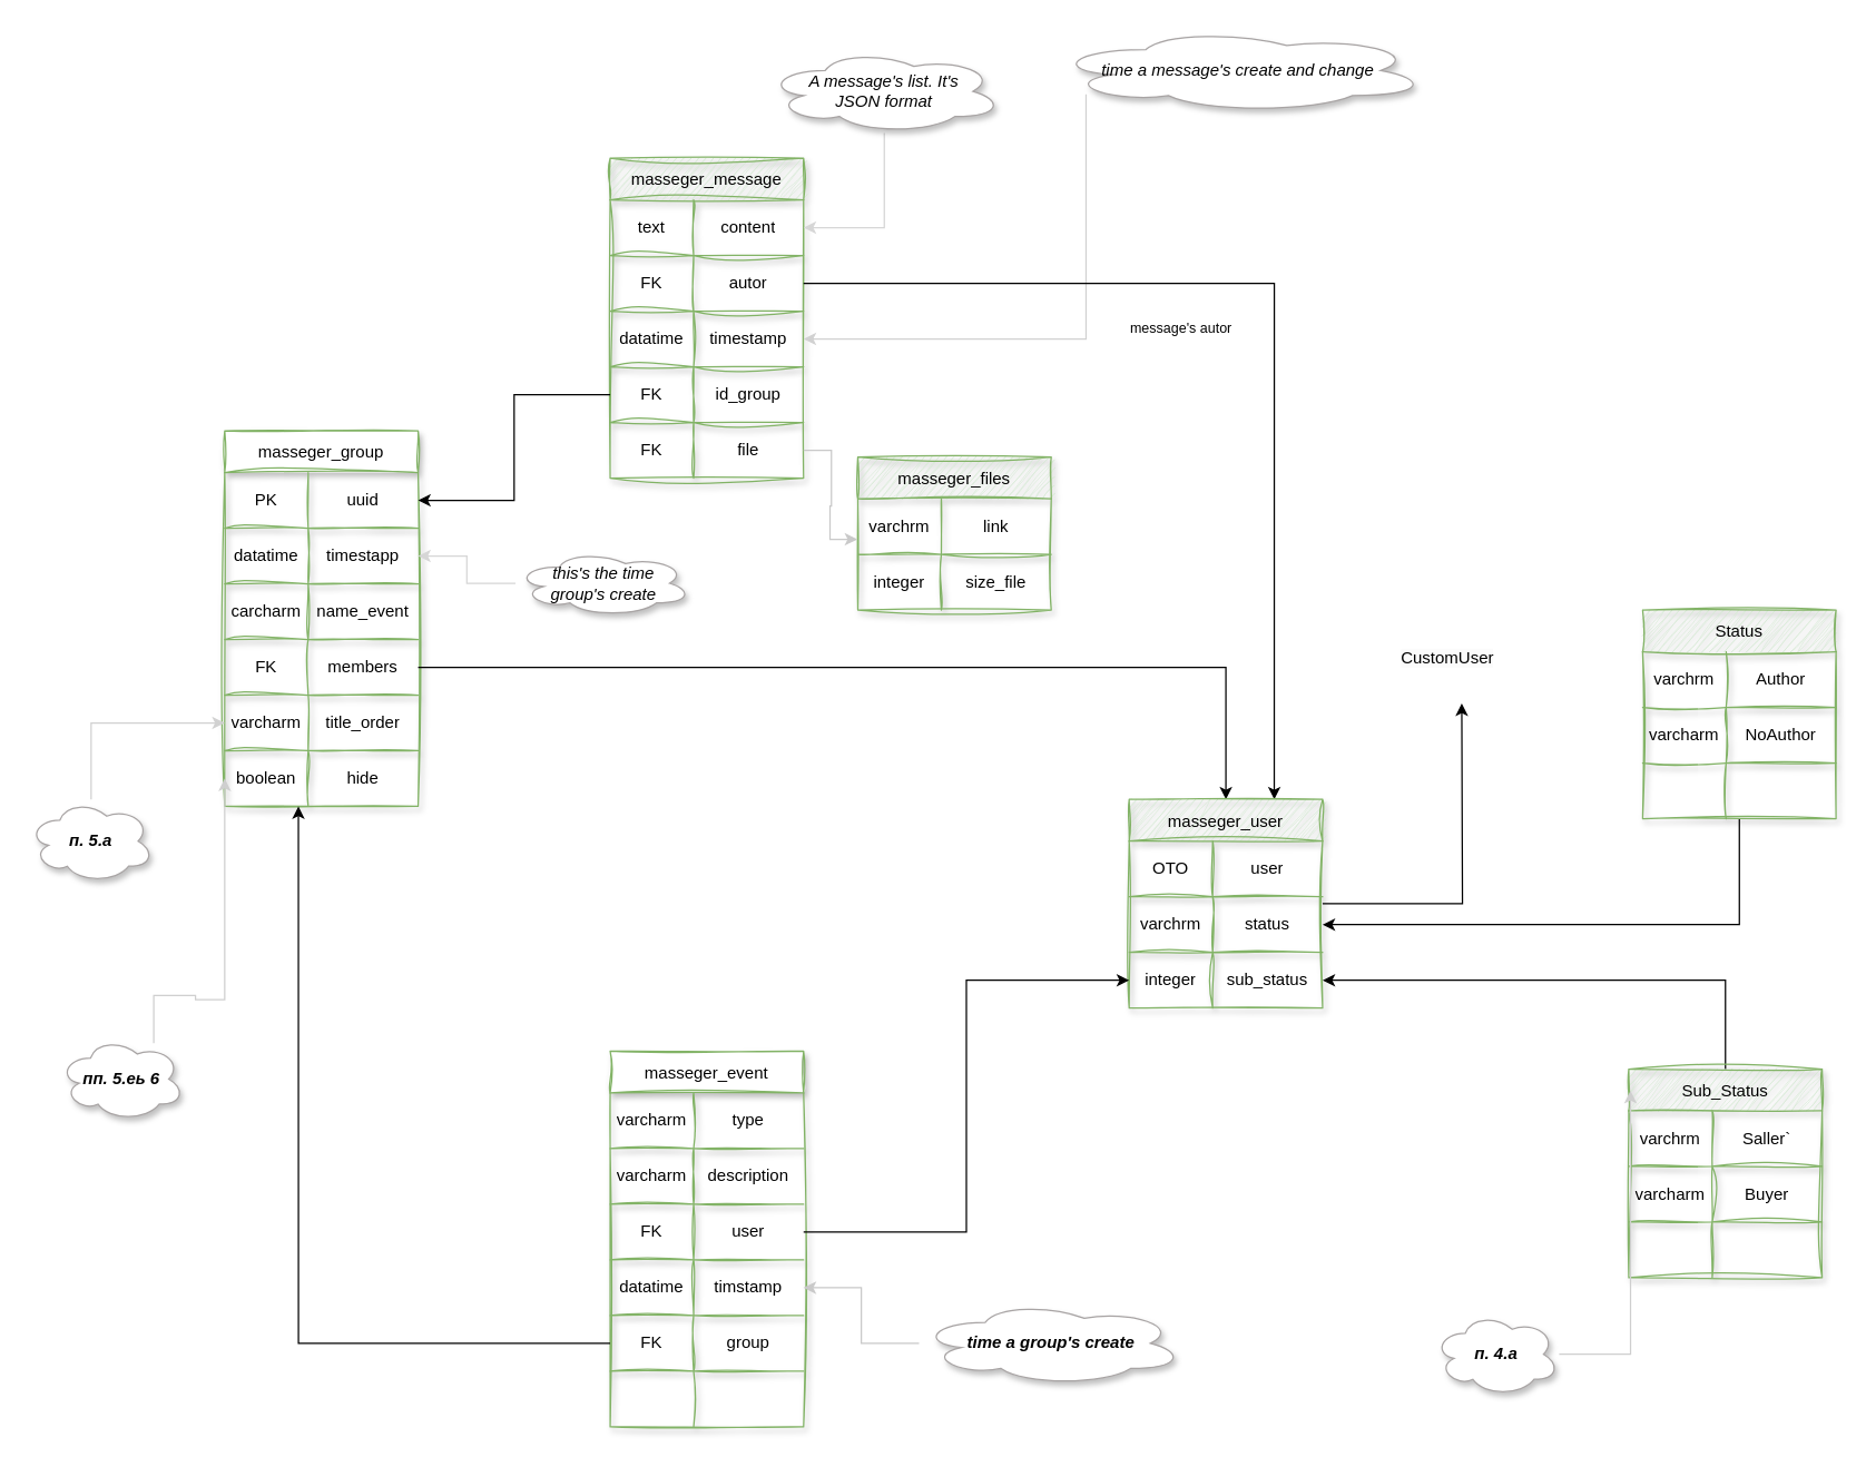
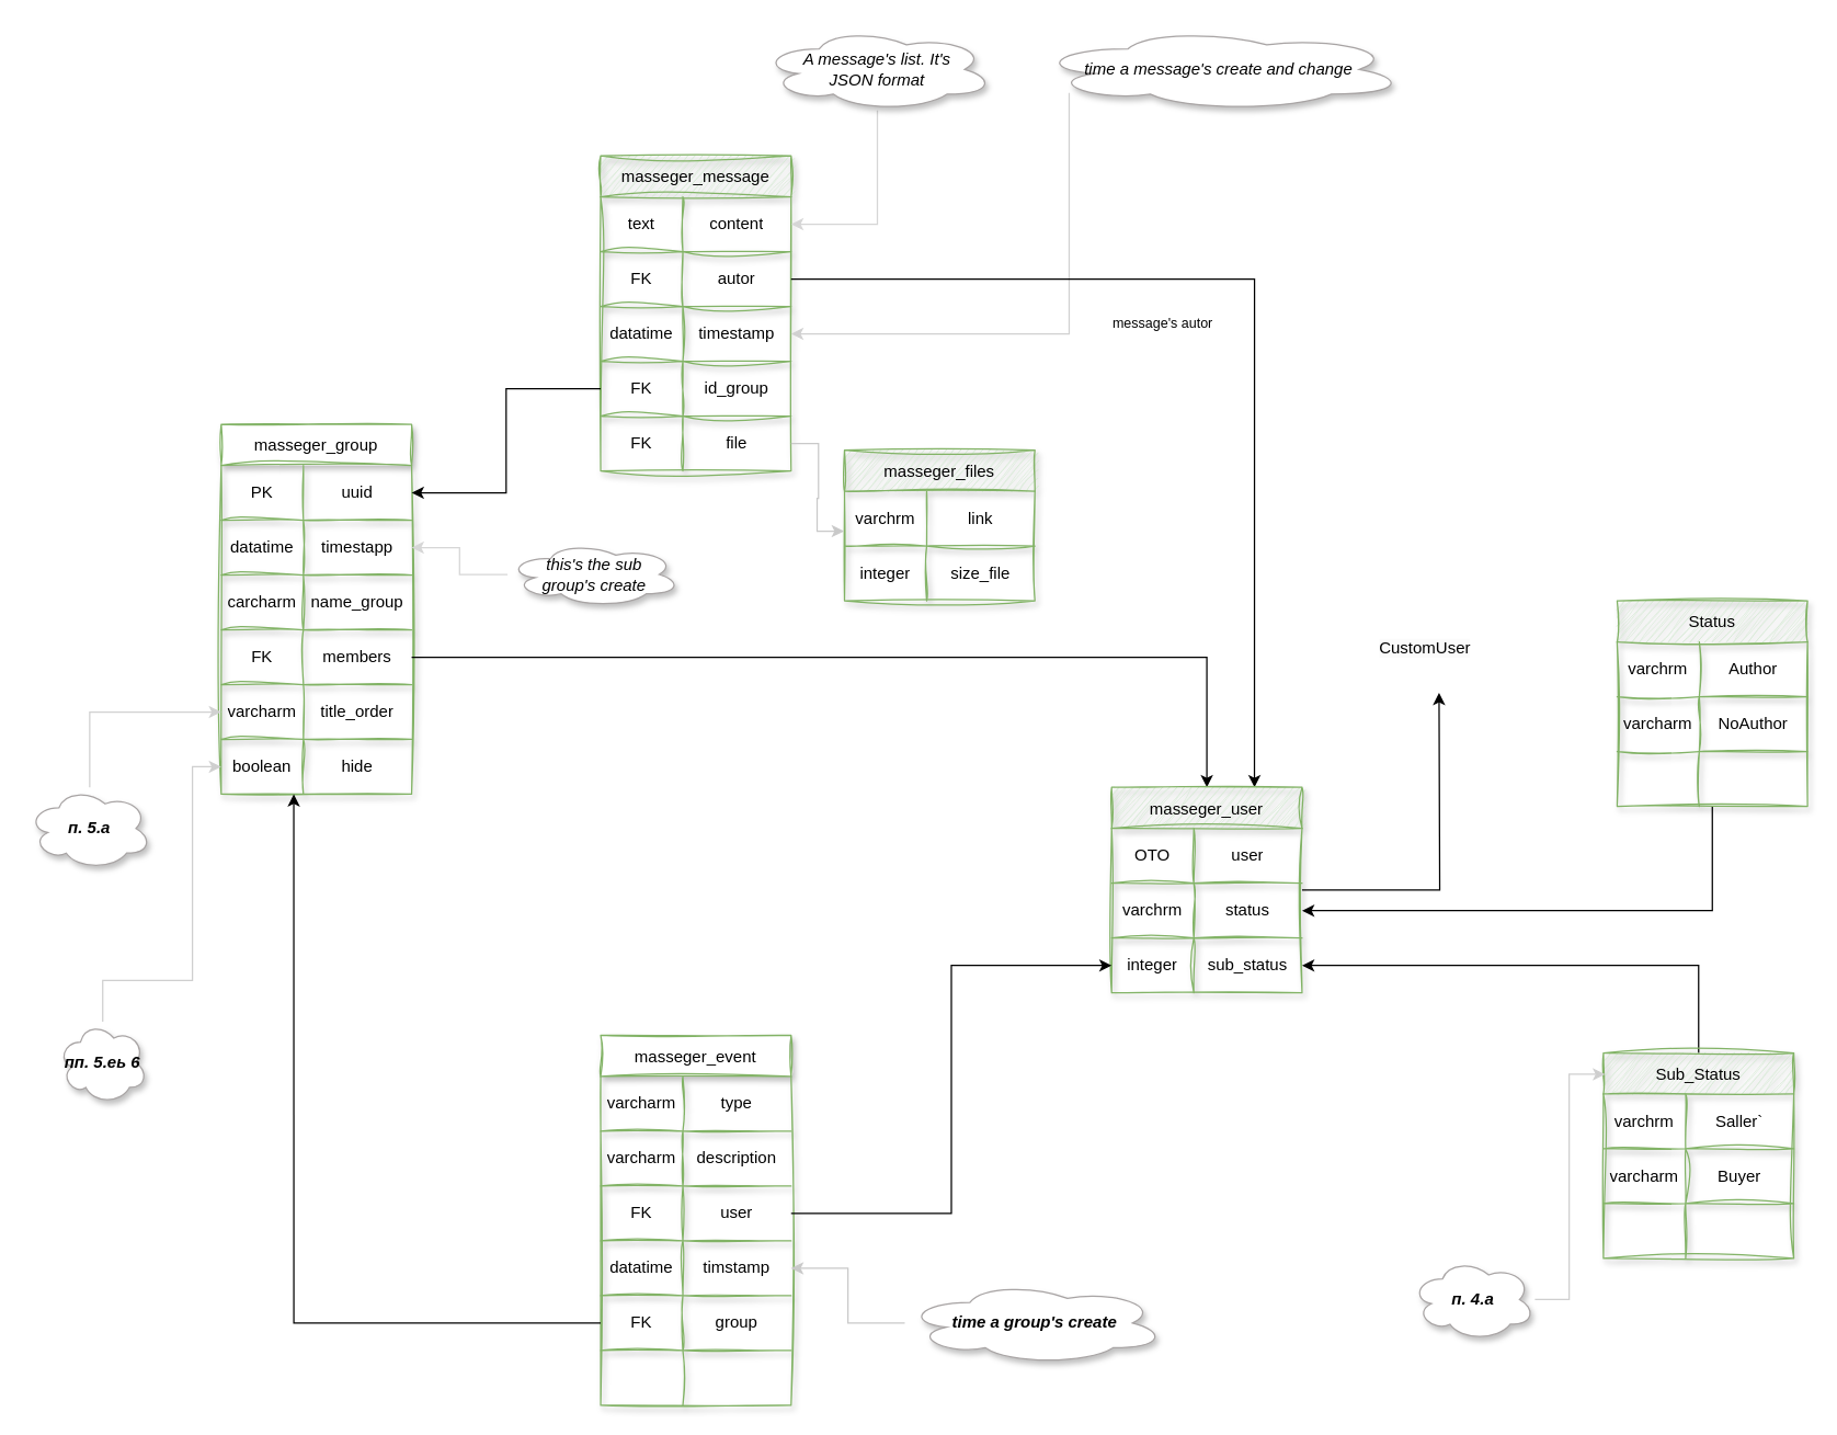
- <mxCell id="68" value="&lt;p style=&quot;line-height: 120%;&quot;&gt;&lt;i&gt;A message's list. It's &lt;br&gt;JSON format&lt;/i&gt;&lt;/p&gt;" style="ellipse;shape=cloud;whiteSpace=wrap;html=1;shadow=1;strokeColor=#A8A4A4;fillColor=default;fillStyle=auto;" parent="1" vertex="1"><mxGeometry x="550" y="35" width="170" height="60" as="geometry" /></mxCell>
+ <mxCell id="68" value="&lt;p style=&quot;line-height: 120%;&quot;&gt;&lt;i&gt;A message's list. It's &lt;br&gt;JSON format&lt;/i&gt;&lt;/p&gt;" style="ellipse;shape=cloud;whiteSpace=wrap;html=1;shadow=1;strokeColor=#A8A4A4;fillColor=default;fillStyle=auto;" parent="1" vertex="1"><mxGeometry x="555" y="20" width="170" height="60" as="geometry" /></mxCell>
- <mxCell id="81" value="&lt;p style=&quot;line-height: 120%;&quot;&gt;&lt;i&gt;this's the time&lt;br&gt;group's create&lt;/i&gt;&lt;/p&gt;" style="ellipse;shape=cloud;whiteSpace=wrap;html=1;shadow=1;strokeColor=#A8A4A4;fillColor=default;fillStyle=auto;" parent="1" vertex="1"><mxGeometry x="370" y="395" width="126.5" height="47.16" as="geometry" /></mxCell>
+ <mxCell id="81" value="&lt;p style=&quot;line-height: 120%;&quot;&gt;&lt;i&gt;this's the sub&lt;br&gt;group's create&lt;/i&gt;&lt;/p&gt;" style="ellipse;shape=cloud;whiteSpace=wrap;html=1;shadow=1;strokeColor=#A8A4A4;fillColor=default;fillStyle=auto;" parent="1" vertex="1"><mxGeometry x="370" y="395" width="126.5" height="47.16" as="geometry" /></mxCell>
- <mxCell id="27" value="name_event" style="shape=partialRectangle;html=1;whiteSpace=wrap;connectable=0;strokeColor=inherit;overflow=hidden;fillColor=none;top=0;left=0;bottom=0;right=0;pointerEvents=1;" parent="25" vertex="1"><mxGeometry x="60" width="79" height="40" as="geometry"><mxRectangle width="79" height="40" as="alternateBounds" /></mxGeometry></mxCell>
+ <mxCell id="27" value="name_group" style="shape=partialRectangle;html=1;whiteSpace=wrap;connectable=0;strokeColor=inherit;overflow=hidden;fillColor=none;top=0;left=0;bottom=0;right=0;pointerEvents=1;" parent="25" vertex="1"><mxGeometry x="60" width="79" height="40" as="geometry"><mxRectangle width="79" height="40" as="alternateBounds" /></mxGeometry></mxCell>
- <mxCell id="66" value="&lt;p style=&quot;line-height: 120%;&quot;&gt;&lt;b style=&quot;&quot;&gt;&lt;i style=&quot;&quot;&gt;&lt;font style=&quot;font-size: 12px;&quot;&gt;пп. 5.eь 6&lt;/font&gt;&lt;/i&gt;&lt;/b&gt;&lt;/p&gt;" style="ellipse;shape=cloud;whiteSpace=wrap;html=1;shadow=1;strokeColor=#A8A4A4;fillColor=default;fillStyle=auto;" parent="1" vertex="1"><mxGeometry x="42" y="745" width="90" height="60" as="geometry" /></mxCell>
+ <mxCell id="66" value="&lt;p style=&quot;line-height: 120%;&quot;&gt;&lt;b style=&quot;&quot;&gt;&lt;i style=&quot;&quot;&gt;&lt;font style=&quot;font-size: 12px;&quot;&gt;пп. 5.eь 6&lt;/font&gt;&lt;/i&gt;&lt;/b&gt;&lt;/p&gt;" style="ellipse;shape=cloud;whiteSpace=wrap;html=1;shadow=1;strokeColor=#A8A4A4;fillColor=default;fillStyle=auto;" parent="1" vertex="1"><mxGeometry x="42" y="745" width="65" height="60" as="geometry" /></mxCell>
- <mxCell id="61" value="&lt;p style=&quot;line-height: 120%;&quot;&gt;&lt;b style=&quot;&quot;&gt;&lt;i style=&quot;&quot;&gt;&lt;font style=&quot;font-size: 12px;&quot;&gt;п. 4.a&lt;/font&gt;&lt;/i&gt;&lt;/b&gt;&lt;/p&gt;" style="ellipse;shape=cloud;whiteSpace=wrap;html=1;shadow=1;strokeColor=#A8A4A4;fillColor=default;fillStyle=auto;" parent="1" vertex="1"><mxGeometry x="1030" y="942.84" width="90" height="60" as="geometry" /></mxCell>
+ <mxCell id="61" value="&lt;p style=&quot;line-height: 120%;&quot;&gt;&lt;b style=&quot;&quot;&gt;&lt;i style=&quot;&quot;&gt;&lt;font style=&quot;font-size: 12px;&quot;&gt;п. 4.a&lt;/font&gt;&lt;/i&gt;&lt;/b&gt;&lt;/p&gt;" style="ellipse;shape=cloud;whiteSpace=wrap;html=1;shadow=1;strokeColor=#A8A4A4;fillColor=default;fillStyle=auto;" parent="1" vertex="1"><mxGeometry x="1030" y="917.84" width="90" height="60" as="geometry" /></mxCell>
